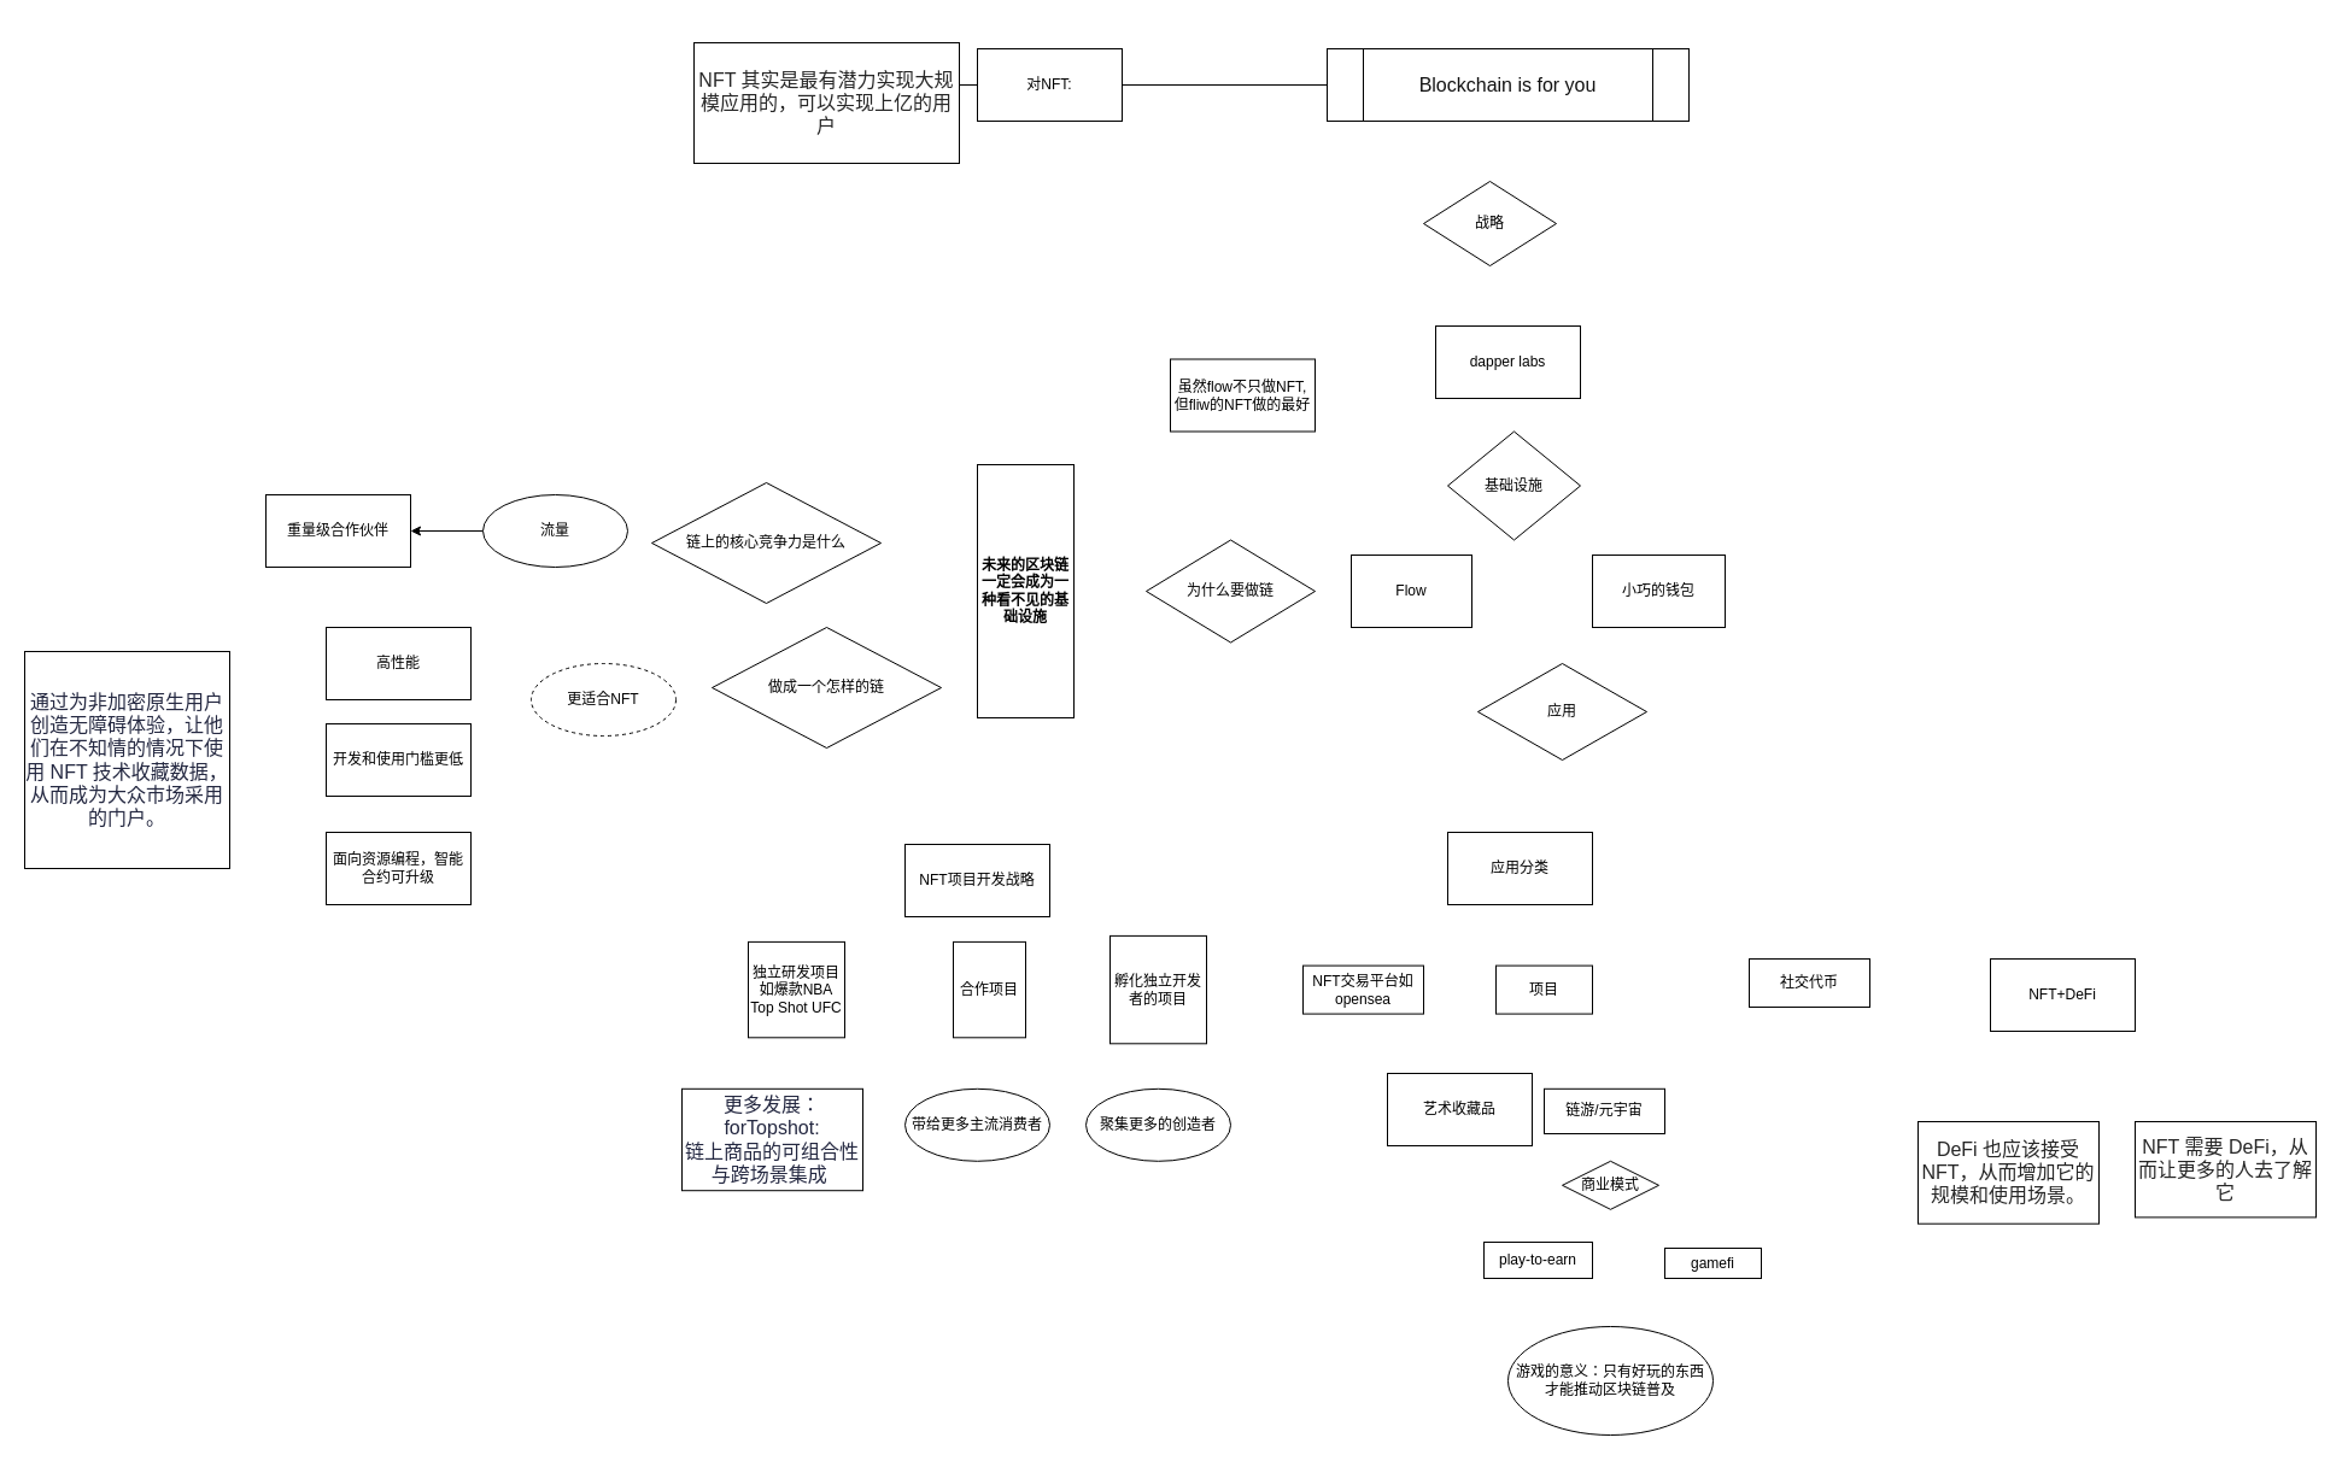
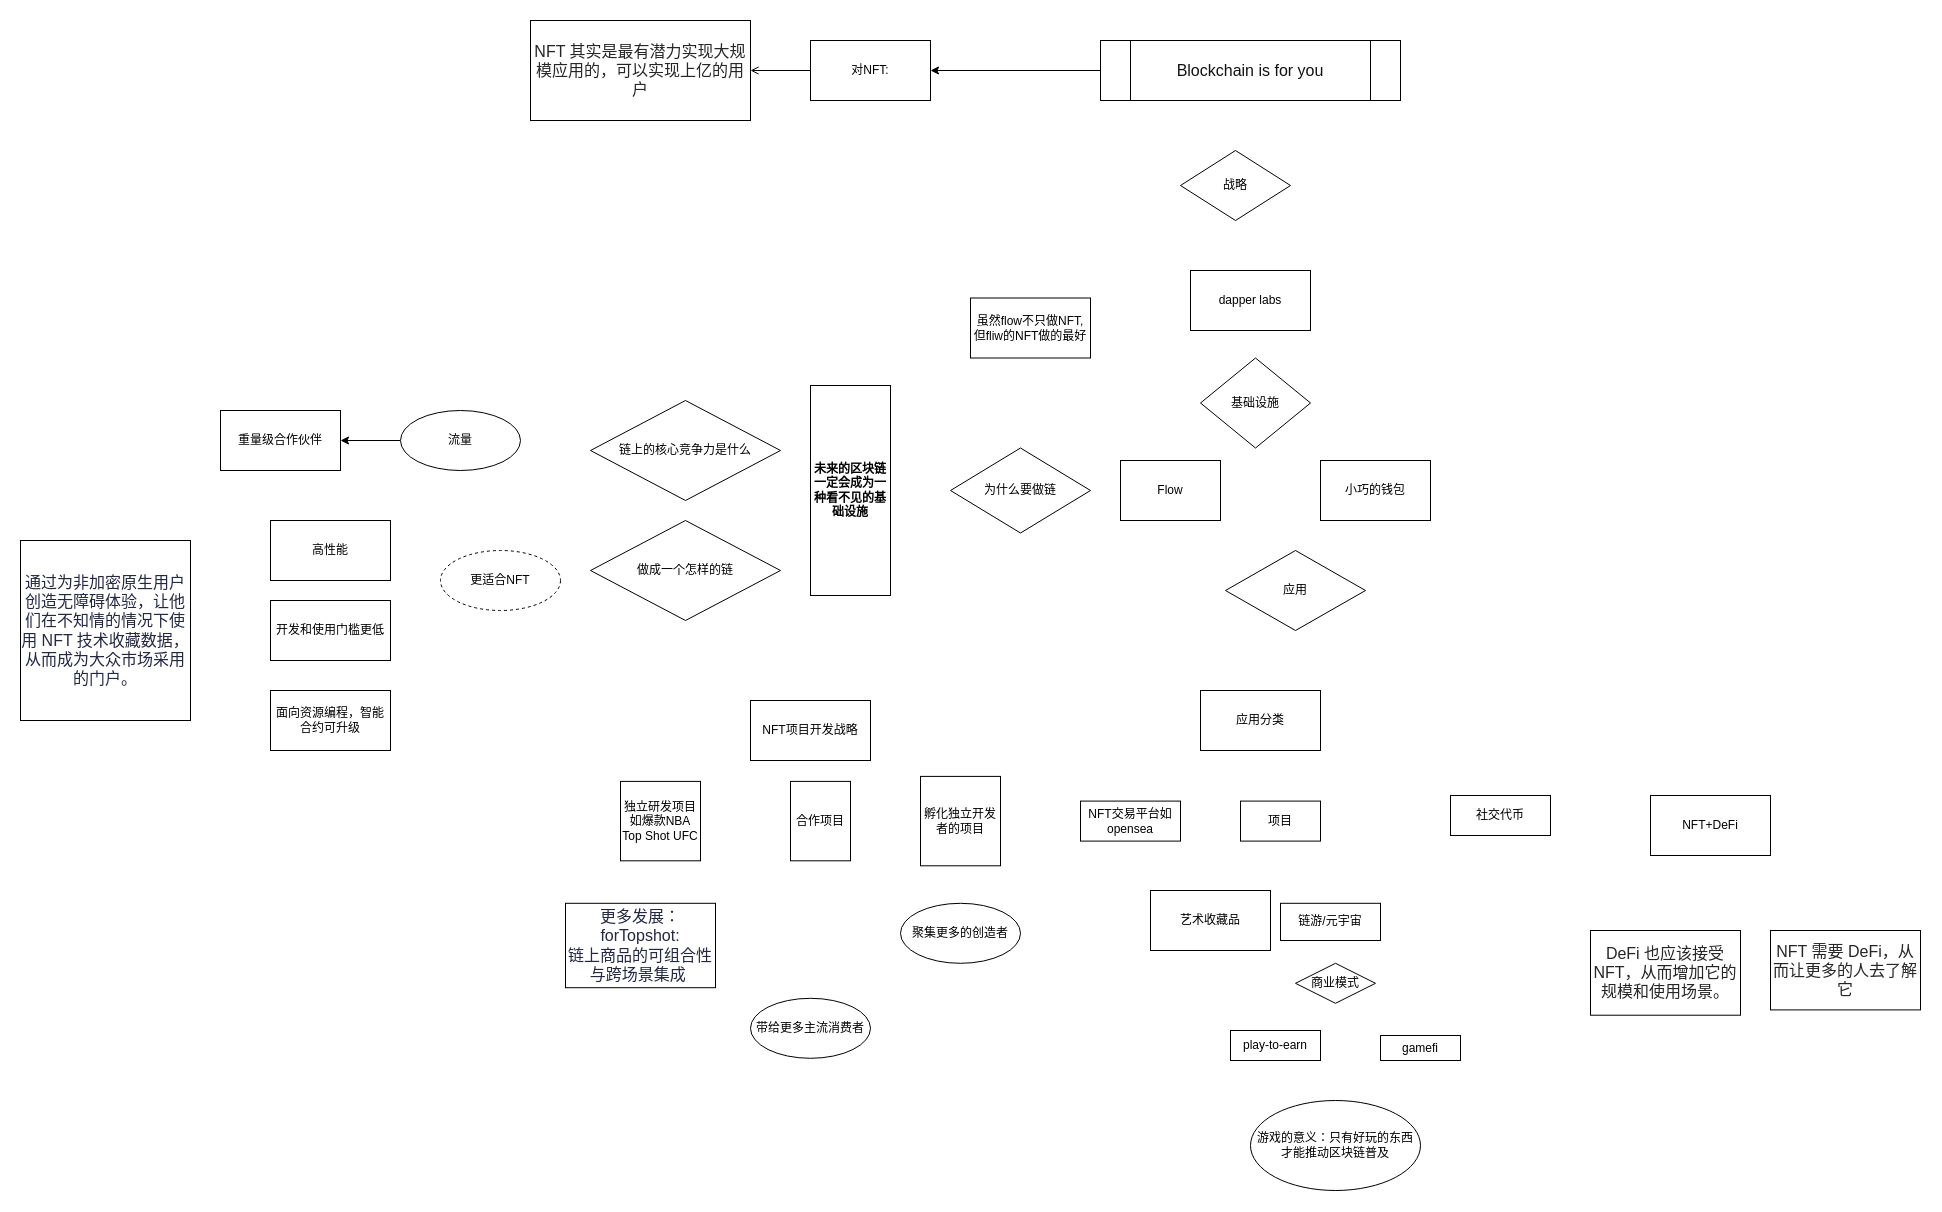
- <mxCell id="3" value="" style="edgeStyle=orthogonalEdgeStyle;rounded=0;orthogonalLoop=1;jettySize=auto;html=1;endArrow=none;" edge="1" parent="1" source="4" target="31"><mxGeometry relative="1" as="geometry" /></mxCell>
+ <mxCell id="3" value="" style="edgeStyle=orthogonalEdgeStyle;rounded=0;orthogonalLoop=1;jettySize=auto;html=1;" edge="1" parent="1" source="4" target="31"><mxGeometry relative="1" as="geometry" /></mxCell>
- <mxCell id="35" value="&#10;&#10;&lt;span style=&quot;color: rgb(38, 38, 38); font-size: 16px; font-style: normal; font-weight: 400; letter-spacing: normal; text-indent: 0px; text-transform: none; word-spacing: 0px; background-color: rgb(255, 255, 255); display: inline; float: none;&quot;&gt;NFT 其实是最有潜力实现大规模应用的，可以实现上亿的用户&lt;/span&gt;&#10;&#10;" style="whiteSpace=wrap;html=1;" vertex="1" parent="1"><mxGeometry x="575" y="35" width="220" height="100" as="geometry" /></mxCell>
+ <mxCell id="35" value="&#10;&#10;&lt;span style=&quot;color: rgb(38, 38, 38); font-size: 16px; font-style: normal; font-weight: 400; letter-spacing: normal; text-indent: 0px; text-transform: none; word-spacing: 0px; background-color: rgb(255, 255, 255); display: inline; float: none;&quot;&gt;NFT 其实是最有潜力实现大规模应用的，可以实现上亿的用户&lt;/span&gt;&#10;&#10;" style="whiteSpace=wrap;html=1;" vertex="1" parent="1"><mxGeometry x="530" y="20" width="220" height="100" as="geometry" /></mxCell>
- <mxCell id="23" value="链上的核心竞争力是什么" style="rhombus;whiteSpace=wrap;html=1;" vertex="1" parent="1"><mxGeometry x="540" y="400" width="190" height="100" as="geometry" /></mxCell>
+ <mxCell id="23" value="链上的核心竞争力是什么" style="rhombus;whiteSpace=wrap;html=1;" vertex="1" parent="1"><mxGeometry x="590" y="400" width="190" height="100" as="geometry" /></mxCell>
- <mxCell id="40" value="带给更多主流消费者" style="ellipse;whiteSpace=wrap;html=1;" vertex="1" parent="1"><mxGeometry x="750" y="902.8" width="120" height="60" as="geometry" /></mxCell>
+ <mxCell id="40" value="带给更多主流消费者" style="ellipse;whiteSpace=wrap;html=1;" vertex="1" parent="1"><mxGeometry x="750" y="997.8" width="120" height="60" as="geometry" /></mxCell>
